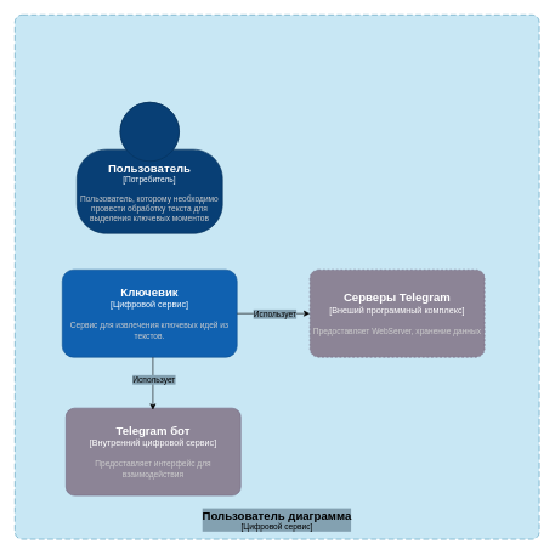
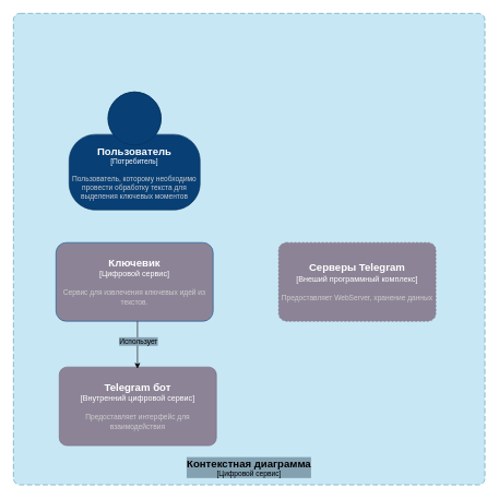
- <mxCell id="3" value="&lt;font style=&quot;font-size: 16px&quot;&gt;&lt;b&gt;Ключевик&lt;/b&gt;&lt;/font&gt;&lt;div&gt;[Цифровой сервис]&lt;/div&gt;&lt;br&gt;&lt;div&gt;&lt;font style=&quot;font-size: 11px&quot;&gt;&lt;font color=&quot;#cccccc&quot;&gt;Сервис для извлечения ключевых идей из текстов.&lt;/font&gt;&lt;/div&gt;" style="rounded=1;whiteSpace=wrap;html=1;labelBackgroundColor=none;fillColor=#1061B0;fontColor=#ffffff;align=center;arcSize=13;strokeColor=#0D5091;metaEdit=1;resizable=0;points=[[0.25,0,0],[0.5,0,0],[0.75,0,0],[1,0.25,0],[1,0.5,0],[1,0.75,0],[0.75,1,0],[0.5,1,0],[0.25,1,0],[0,0.75,0],[0,0.5,0],[0,0.25,0]];" vertex="1" parent="1"><mxGeometry x="85" y="370" width="240" height="120" as="geometry" /></mxCell>
+ <mxCell id="3" value="&lt;font style=&quot;font-size: 16px&quot;&gt;&lt;b&gt;Ключевик&lt;/b&gt;&lt;/font&gt;&lt;div&gt;[Цифровой сервис]&lt;/div&gt;&lt;br&gt;&lt;div&gt;&lt;font style=&quot;font-size: 11px&quot;&gt;&lt;font color=&quot;#cccccc&quot;&gt;Сервис для извлечения ключевых идей из текстов.&lt;/font&gt;&lt;/div&gt;" style="rounded=1;whiteSpace=wrap;html=1;labelBackgroundColor=none;fillColor=#8c8496;fontColor=#ffffff;align=center;arcSize=13;strokeColor=#0D5091;metaEdit=1;resizable=0;points=[[0.25,0,0],[0.5,0,0],[0.75,0,0],[1,0.25,0],[1,0.5,0],[1,0.75,0],[0.75,1,0],[0.5,1,0],[0.25,1,0],[0,0.75,0],[0,0.5,0],[0,0.25,0]];" vertex="1" parent="1"><mxGeometry x="85" y="370" width="240" height="120" as="geometry" /></mxCell>
- <mxCell id="6" style="edgeStyle=orthogonalEdgeStyle;rounded=0;orthogonalLoop=1;jettySize=auto;html=1;exitX=1;exitY=0.5;exitDx=0;exitDy=0;exitPerimeter=0;entryX=0;entryY=0.5;entryDx=0;entryDy=0;entryPerimeter=0;" edge="1" parent="1" source="3" target="4"><mxGeometry relative="1" as="geometry" /></mxCell>
- <mxCell id="7" value="Использует" style="edgeLabel;html=1;align=center;verticalAlign=middle;resizable=0;points=[];labelBackgroundColor=#83a1b1;" vertex="1" connectable="0" parent="6"><mxGeometry x="0.139" y="1" relative="1" as="geometry"><mxPoint x="-6" y="1" as="offset" /></mxGeometry></mxCell>
- <mxCell id="2" value="&lt;font style=&quot;font-size: 16px&quot;&gt;&lt;b&gt;&lt;div style=&quot;&quot;&gt;Пользователь диаграмма&lt;/div&gt;&lt;/b&gt;&lt;/font&gt;&lt;div style=&quot;&quot;&gt;[Цифровой сервис]&lt;/div&gt;" style="rounded=1;fontSize=11;whiteSpace=wrap;html=1;dashed=1;arcSize=20;fillColor=#b1ddf0;strokeColor=#10739e;labelBackgroundColor=#83a1b1;align=center;verticalAlign=bottom;labelBorderColor=none;spacingTop=0;spacing=10;dashPattern=8 4;metaEdit=1;rotatable=0;perimeter=rectanglePerimeter;noLabel=0;labelPadding=0;allowArrows=0;connectable=0;expand=0;recursiveResize=0;editable=1;pointerEvents=0;absoluteArcSize=1;points=[[0.25,0,0],[0.5,0,0],[0.75,0,0],[1,0.25,0],[1,0.5,0],[1,0.75,0],[0.75,1,0],[0.5,1,0],[0.25,1,0],[0,0.75,0],[0,0.5,0],[0,0.25,0]];opacity=70;" vertex="1" parent="1"><mxGeometry x="20" y="20" width="720" height="720" as="geometry" /></mxCell>
+ <mxCell id="2" value="&lt;font style=&quot;font-size: 16px&quot;&gt;&lt;b&gt;&lt;div style=&quot;&quot;&gt;Контекстная диаграмма&lt;/div&gt;&lt;/b&gt;&lt;/font&gt;&lt;div style=&quot;&quot;&gt;[Цифровой сервис]&lt;/div&gt;" style="rounded=1;fontSize=11;whiteSpace=wrap;html=1;dashed=1;arcSize=20;fillColor=#b1ddf0;strokeColor=#10739e;labelBackgroundColor=#83a1b1;align=center;verticalAlign=bottom;labelBorderColor=none;spacingTop=0;spacing=10;dashPattern=8 4;metaEdit=1;rotatable=0;perimeter=rectanglePerimeter;noLabel=0;labelPadding=0;allowArrows=0;connectable=0;expand=0;recursiveResize=0;editable=1;pointerEvents=0;absoluteArcSize=1;points=[[0.25,0,0],[0.5,0,0],[0.75,0,0],[1,0.25,0],[1,0.5,0],[1,0.75,0],[0.75,1,0],[0.5,1,0],[0.25,1,0],[0,0.75,0],[0,0.5,0],[0,0.25,0]];opacity=70;" vertex="1" parent="1"><mxGeometry x="20" y="20" width="720" height="720" as="geometry" /></mxCell>
